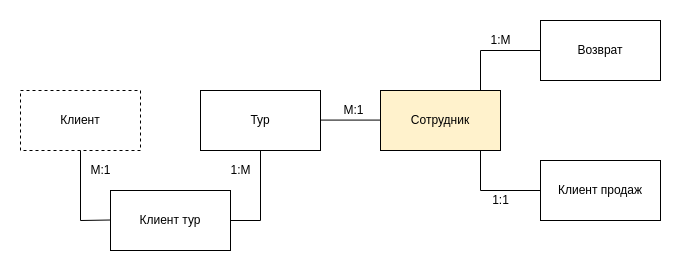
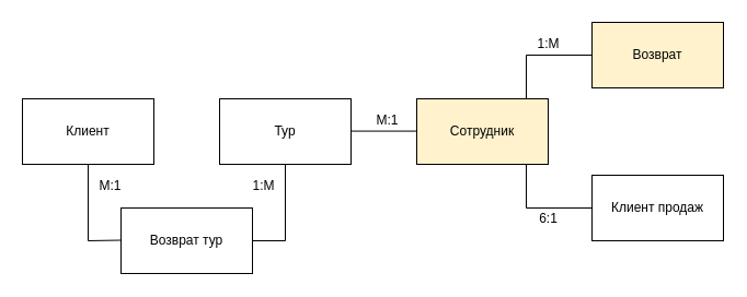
- <mxCell id="11" value="&lt;span style=&quot;white-space: normal&quot;&gt;Возврат&lt;/span&gt;" style="rounded=0;whiteSpace=wrap;html=1;" vertex="1" parent="1"><mxGeometry x="540" y="20" width="120" height="60" as="geometry" /></mxCell>
+ <mxCell id="11" value="&lt;span style=&quot;white-space: normal&quot;&gt;Возврат&lt;/span&gt;" style="rounded=0;whiteSpace=wrap;html=1;fillColor=#fff2cc;" vertex="1" parent="1"><mxGeometry x="540" y="20" width="120" height="60" as="geometry" /></mxCell>
- <mxCell id="2" value="&lt;span style=&quot;white-space: normal&quot;&gt;Клиент&lt;/span&gt;" style="rounded=0;whiteSpace=wrap;html=1;dashed=1;" vertex="1" parent="1"><mxGeometry x="20" y="90" width="120" height="60" as="geometry" /></mxCell>
+ <mxCell id="2" value="&lt;span style=&quot;white-space: normal&quot;&gt;Клиент&lt;/span&gt;" style="rounded=0;whiteSpace=wrap;html=1;" vertex="1" parent="1"><mxGeometry x="20" y="90" width="120" height="60" as="geometry" /></mxCell>
- <mxCell id="16" value="1:1" style="text;html=1;align=center;verticalAlign=middle;resizable=0;points=[];;autosize=1;" vertex="1" parent="1"><mxGeometry x="485" y="190" width="30" height="20" as="geometry" /></mxCell>
+ <mxCell id="16" value="6:1" style="text;html=1;align=center;verticalAlign=middle;resizable=0;points=[];;autosize=1;" vertex="1" parent="1"><mxGeometry x="485" y="190" width="30" height="20" as="geometry" /></mxCell>
- <mxCell id="18" value="&lt;span style=&quot;white-space: normal&quot;&gt;Клиент тур&lt;/span&gt;" style="rounded=0;whiteSpace=wrap;html=1;" vertex="1" parent="1"><mxGeometry x="110" y="190" width="120" height="60" as="geometry" /></mxCell>
+ <mxCell id="18" value="&lt;span style=&quot;white-space: normal&quot;&gt;Возврат тур&lt;/span&gt;" style="rounded=0;whiteSpace=wrap;html=1;" vertex="1" parent="1"><mxGeometry x="110" y="190" width="120" height="60" as="geometry" /></mxCell>
